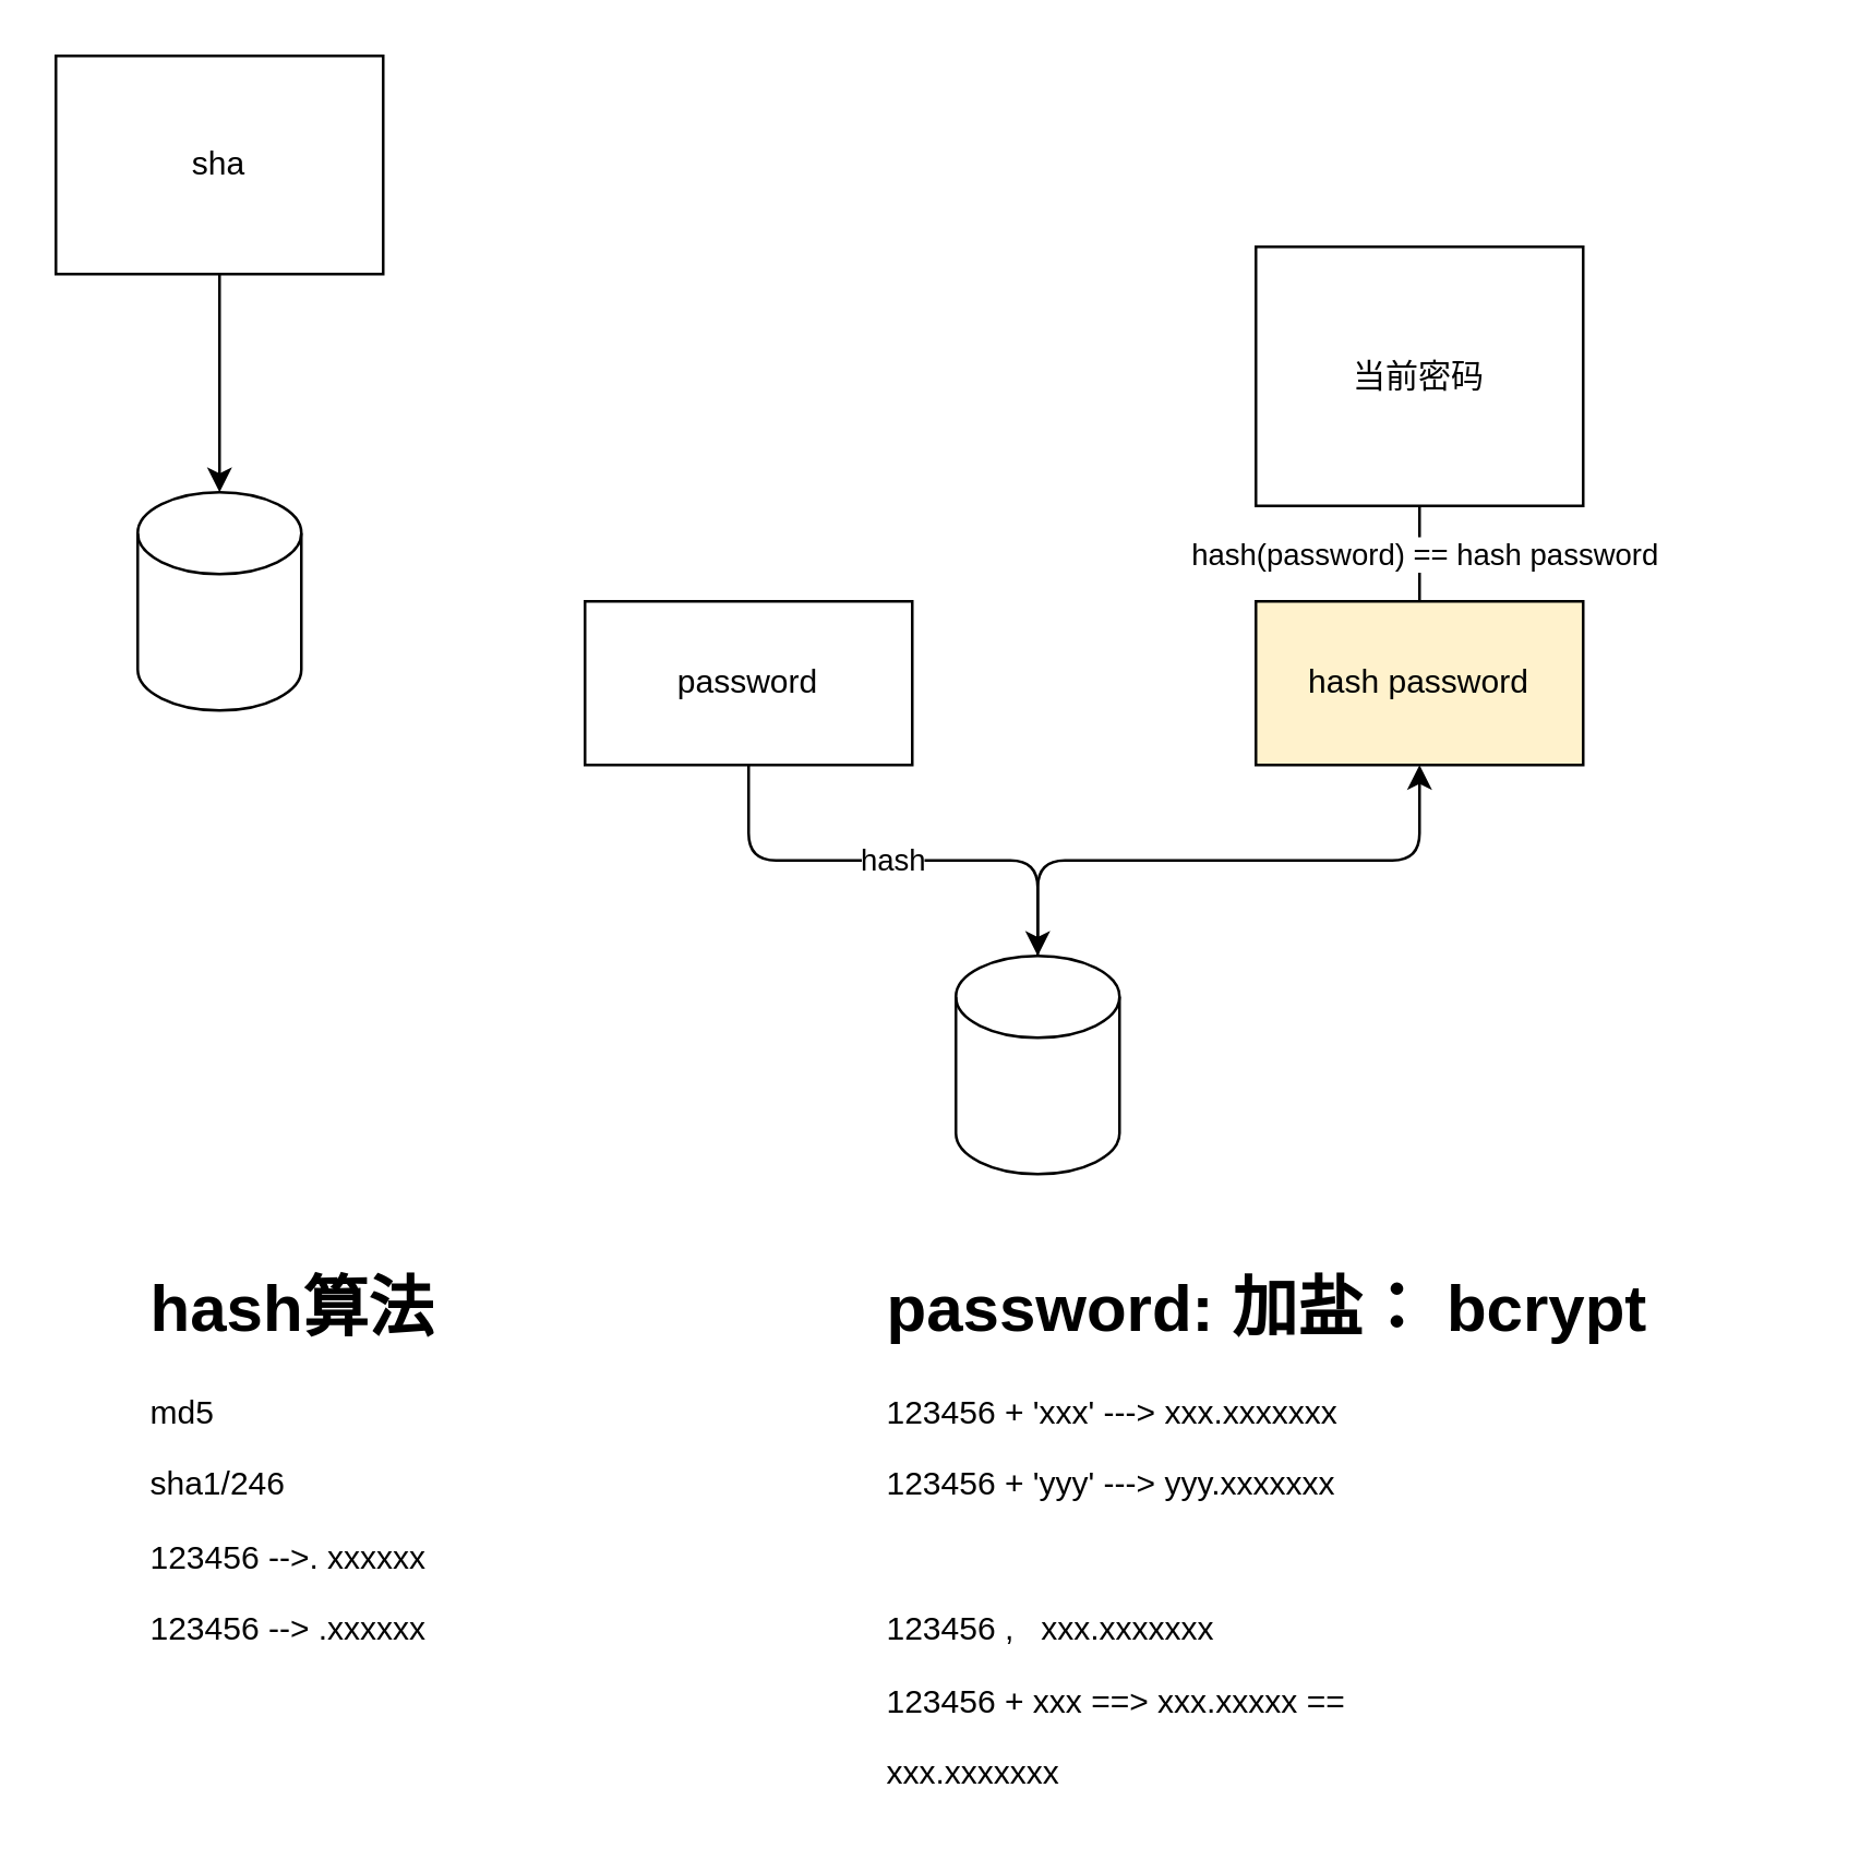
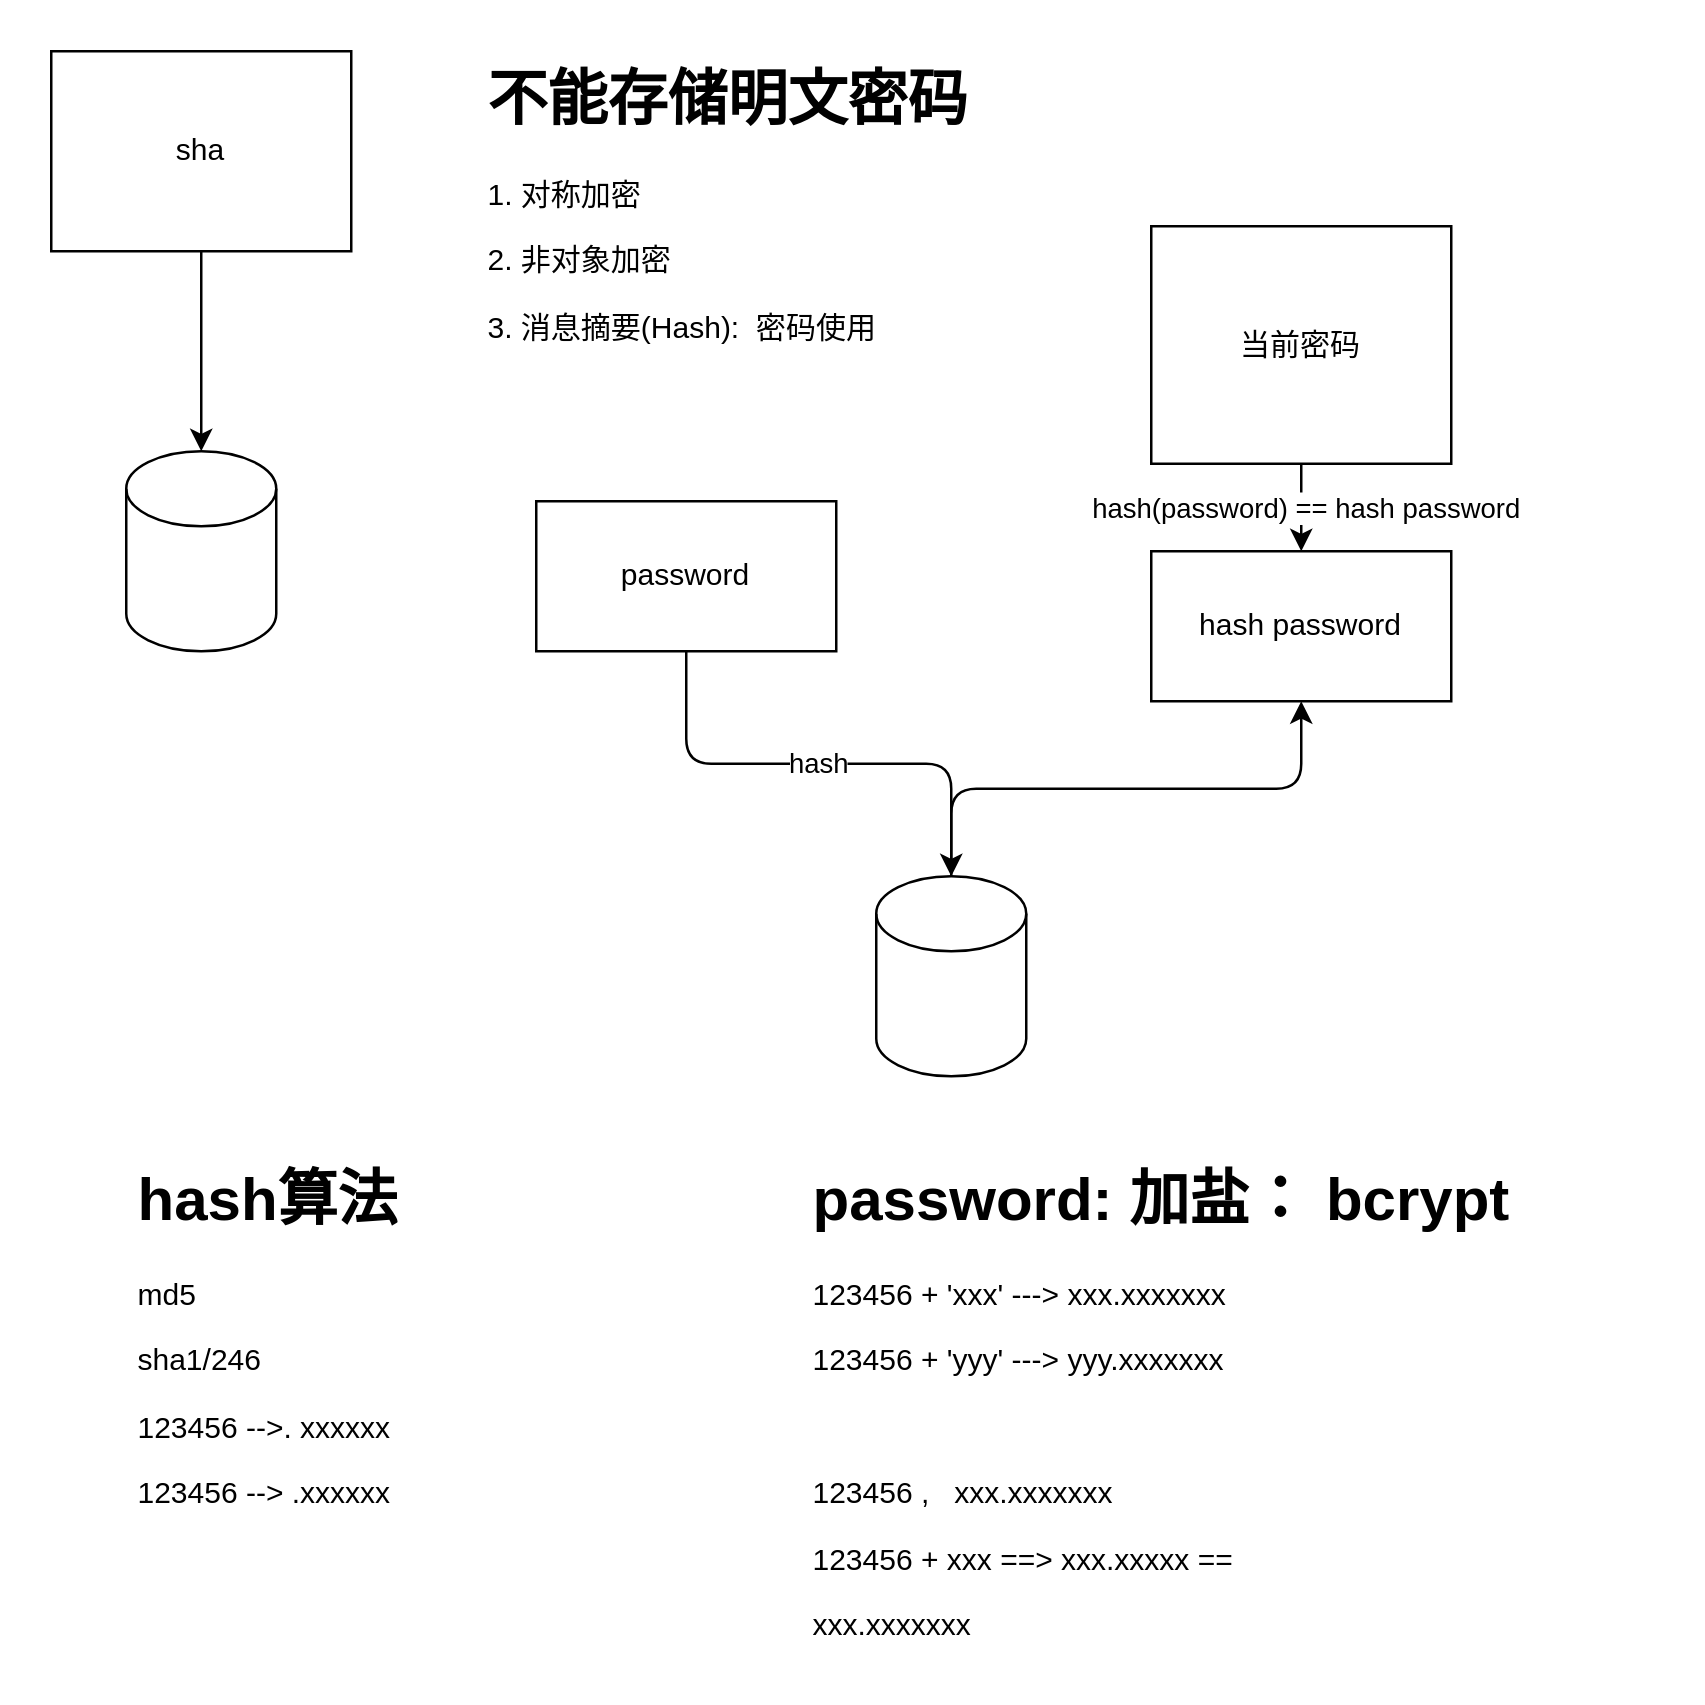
+ <mxCell id="5" value="&lt;h1&gt;不能存储明文密码&lt;/h1&gt;&lt;p&gt;1. 对称加密&lt;/p&gt;&lt;p&gt;2. 非对象加密&lt;/p&gt;&lt;p&gt;3. 消息摘要(Hash):&amp;nbsp; 密码使用&lt;/p&gt;" style="text;html=1;strokeColor=none;fillColor=none;spacing=5;spacingTop=-20;whiteSpace=wrap;overflow=hidden;rounded=0;" vertex="1" parent="1"><mxGeometry x="190" y="20" width="260" height="120" as="geometry" /></mxCell>
- <mxCell id="10" style="edgeStyle=orthogonalEdgeStyle;html=1;exitX=0.5;exitY=1;exitDx=0;exitDy=0;entryX=0.5;entryY=0;entryDx=0;entryDy=0;endArrow=none;" edge="1" parent="1" source="12" target="13"><mxGeometry relative="1" as="geometry" /></mxCell>
+ <mxCell id="10" style="edgeStyle=orthogonalEdgeStyle;html=1;exitX=0.5;exitY=1;exitDx=0;exitDy=0;entryX=0.5;entryY=0;entryDx=0;entryDy=0;" edge="1" parent="1" source="12" target="13"><mxGeometry relative="1" as="geometry" /></mxCell>
- <mxCell id="7" value="password" style="rounded=0;whiteSpace=wrap;html=1;" vertex="1" parent="1"><mxGeometry x="214" y="220" width="120" height="60" as="geometry" /></mxCell>
+ <mxCell id="7" value="password" style="rounded=0;whiteSpace=wrap;html=1;" vertex="1" parent="1"><mxGeometry x="214" y="200" width="120" height="60" as="geometry" /></mxCell>
- <mxCell id="13" value="hash password" style="rounded=0;whiteSpace=wrap;html=1;fillColor=#fff2cc;" vertex="1" parent="1"><mxGeometry x="460" y="220" width="120" height="60" as="geometry" /></mxCell>
+ <mxCell id="13" value="hash password" style="rounded=0;whiteSpace=wrap;html=1;" vertex="1" parent="1"><mxGeometry x="460" y="220" width="120" height="60" as="geometry" /></mxCell>
